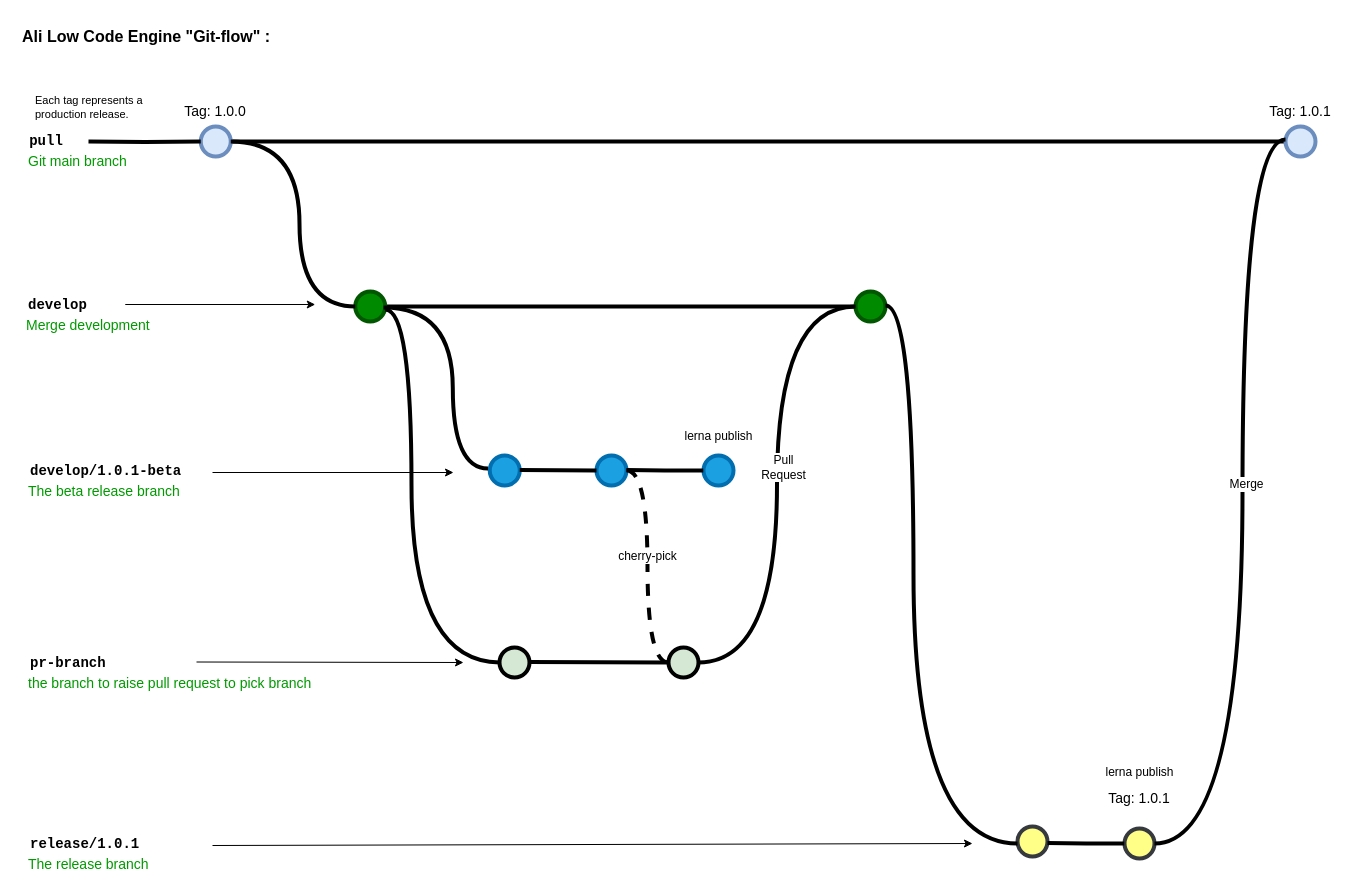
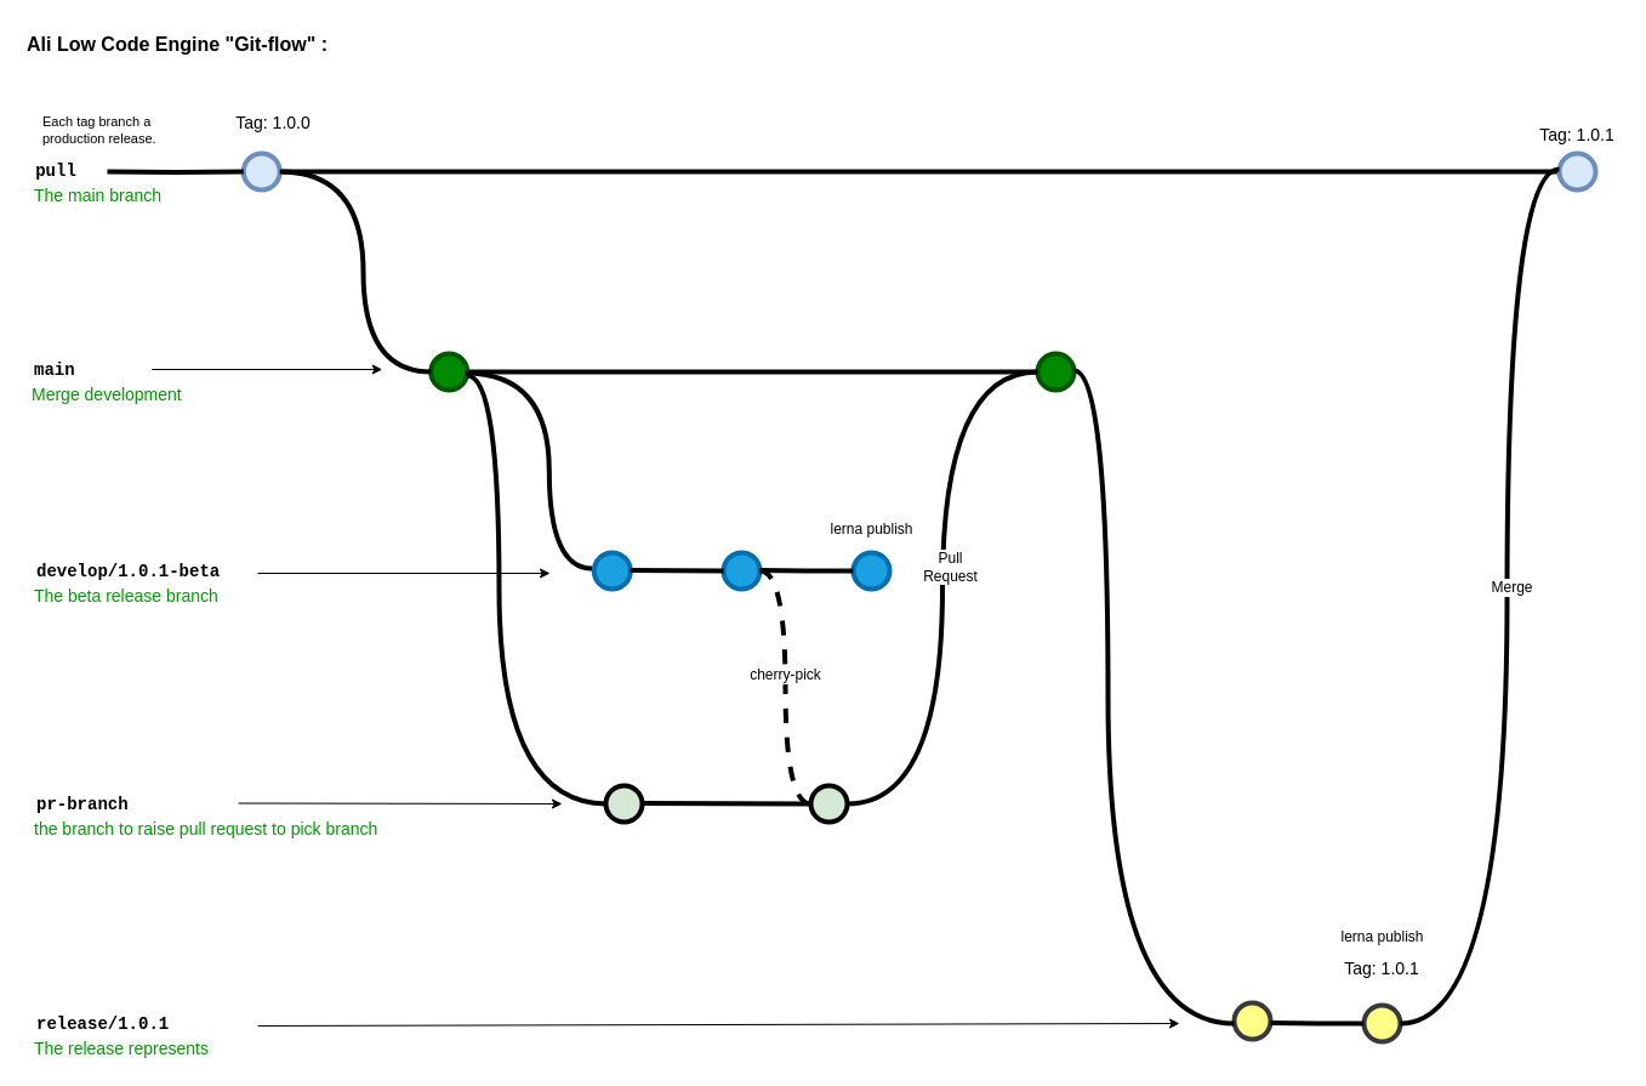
- <mxCell id="22" value="&lt;span style=&quot;text-align: center; font-size: 11px;&quot;&gt;Each tag represents a production release.&lt;/span&gt;" style="text;html=1;strokeColor=none;fillColor=none;align=left;verticalAlign=middle;whiteSpace=wrap;overflow=hidden;fontSize=11;fontStyle=0;fontColor=#000000;" parent="1" vertex="1"><mxGeometry x="32.5" y="88" width="120" height="38" as="geometry" /></mxCell>
+ <mxCell id="22" value="&lt;span style=&quot;text-align: center; font-size: 11px;&quot;&gt;Each tag branch a production release.&lt;/span&gt;" style="text;html=1;strokeColor=none;fillColor=none;align=left;verticalAlign=middle;whiteSpace=wrap;overflow=hidden;fontSize=11;fontStyle=0;fontColor=#000000;" parent="1" vertex="1"><mxGeometry x="32.5" y="88" width="120" height="38" as="geometry" /></mxCell>
- <mxCell id="18" value="Tag: 1.0.0" style="text;html=1;strokeColor=none;fillColor=none;align=center;verticalAlign=middle;whiteSpace=wrap;overflow=hidden;fontSize=14;" parent="1" vertex="1"><mxGeometry x="180.25" y="100" width="70" height="20" as="geometry" /></mxCell>
+ <mxCell id="18" value="Tag: 1.0.0" style="text;html=1;strokeColor=none;fillColor=none;align=center;verticalAlign=middle;whiteSpace=wrap;overflow=hidden;fontSize=14;" parent="1" vertex="1"><mxGeometry x="190.25" y="90" width="70" height="20" as="geometry" /></mxCell>
- <mxCell id="15" value="Git main branch&lt;br&gt;" style="text;html=1;strokeColor=none;fillColor=none;align=left;verticalAlign=middle;whiteSpace=wrap;overflow=hidden;fontSize=14;fontStyle=0;fontColor=#009900;" parent="1" vertex="1"><mxGeometry x="26.25" y="150" width="146.75" height="20" as="geometry" /></mxCell>
+ <mxCell id="15" value="The main branch&lt;br&gt;" style="text;html=1;strokeColor=none;fillColor=none;align=left;verticalAlign=middle;whiteSpace=wrap;overflow=hidden;fontSize=14;fontStyle=0;fontColor=#009900;" parent="1" vertex="1"><mxGeometry x="26.25" y="150" width="146.75" height="20" as="geometry" /></mxCell>
- <mxCell id="12" value="develop" style="text;html=1;strokeColor=none;fillColor=none;align=left;verticalAlign=middle;whiteSpace=wrap;overflow=hidden;fontSize=14;fontStyle=1;fontFamily=Courier New;" parent="1" vertex="1"><mxGeometry x="25.75" y="294" width="91" height="20" as="geometry" /></mxCell>
+ <mxCell id="12" value="main" style="text;html=1;strokeColor=none;fillColor=none;align=left;verticalAlign=middle;whiteSpace=wrap;overflow=hidden;fontSize=14;fontStyle=1;fontFamily=Courier New;" parent="1" vertex="1"><mxGeometry x="25.75" y="294" width="91" height="20" as="geometry" /></mxCell>
- <mxCell id="36" value="The release branch" style="text;html=1;strokeColor=none;fillColor=none;align=left;verticalAlign=middle;whiteSpace=wrap;overflow=hidden;fontSize=14;fontStyle=0;fontColor=#009900;" vertex="1" parent="1"><mxGeometry x="26.25" y="853" width="240" height="20" as="geometry" /></mxCell>
+ <mxCell id="36" value="The release represents" style="text;html=1;strokeColor=none;fillColor=none;align=left;verticalAlign=middle;whiteSpace=wrap;overflow=hidden;fontSize=14;fontStyle=0;fontColor=#009900;" vertex="1" parent="1"><mxGeometry x="26.25" y="853" width="240" height="20" as="geometry" /></mxCell>
